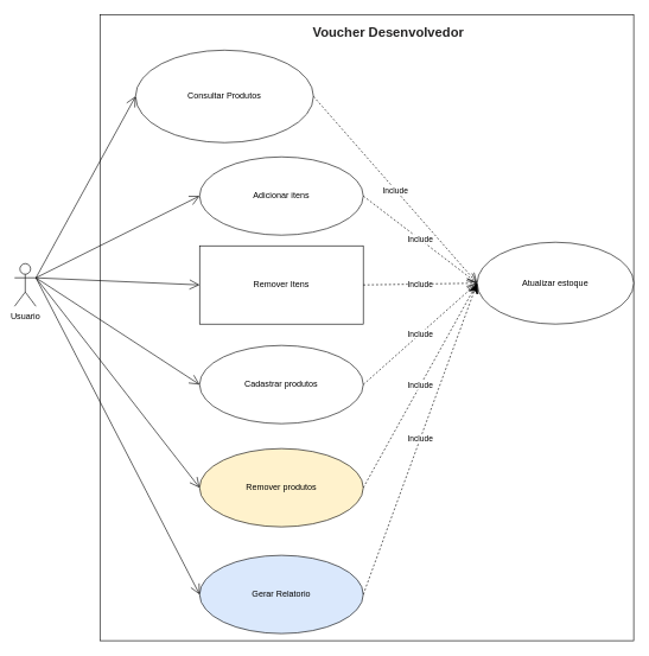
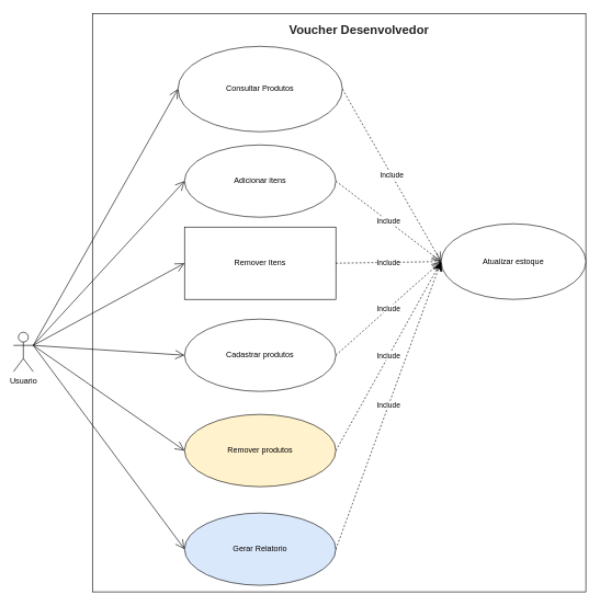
- <mxCell id="13" value="Consultar Produtos" style="ellipse;whiteSpace=wrap;html=1;" parent="1" vertex="1"><mxGeometry x="190" y="70" width="250" height="130" as="geometry" /></mxCell>
+ <mxCell id="13" value="Consultar Produtos" style="ellipse;whiteSpace=wrap;html=1;" parent="1" vertex="1"><mxGeometry x="270" y="70" width="250" height="130" as="geometry" /></mxCell>
- <mxCell id="3" value="Usuario" style="shape=umlActor;verticalLabelPosition=bottom;verticalAlign=top;html=1;outlineConnect=0;" parent="1" vertex="1"><mxGeometry x="20" y="370" width="30" height="60" as="geometry" /></mxCell>
+ <mxCell id="3" value="Usuario" style="shape=umlActor;verticalLabelPosition=bottom;verticalAlign=top;html=1;outlineConnect=0;" parent="1" vertex="1"><mxGeometry x="20" y="505" width="30" height="60" as="geometry" /></mxCell>
